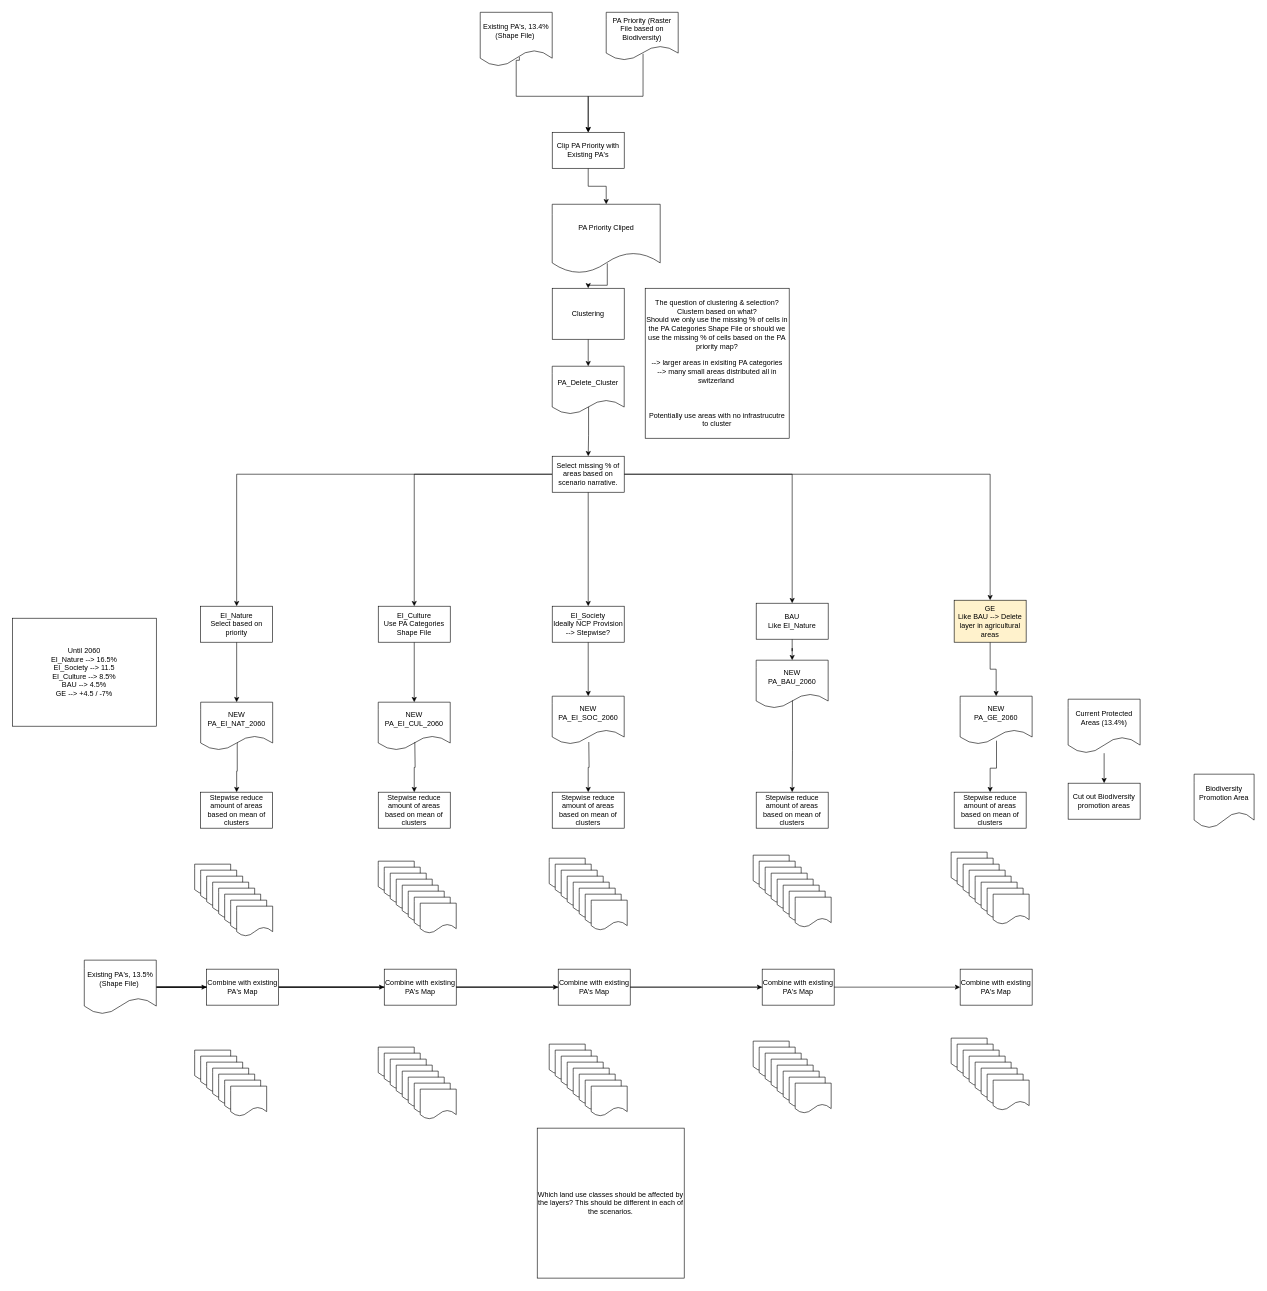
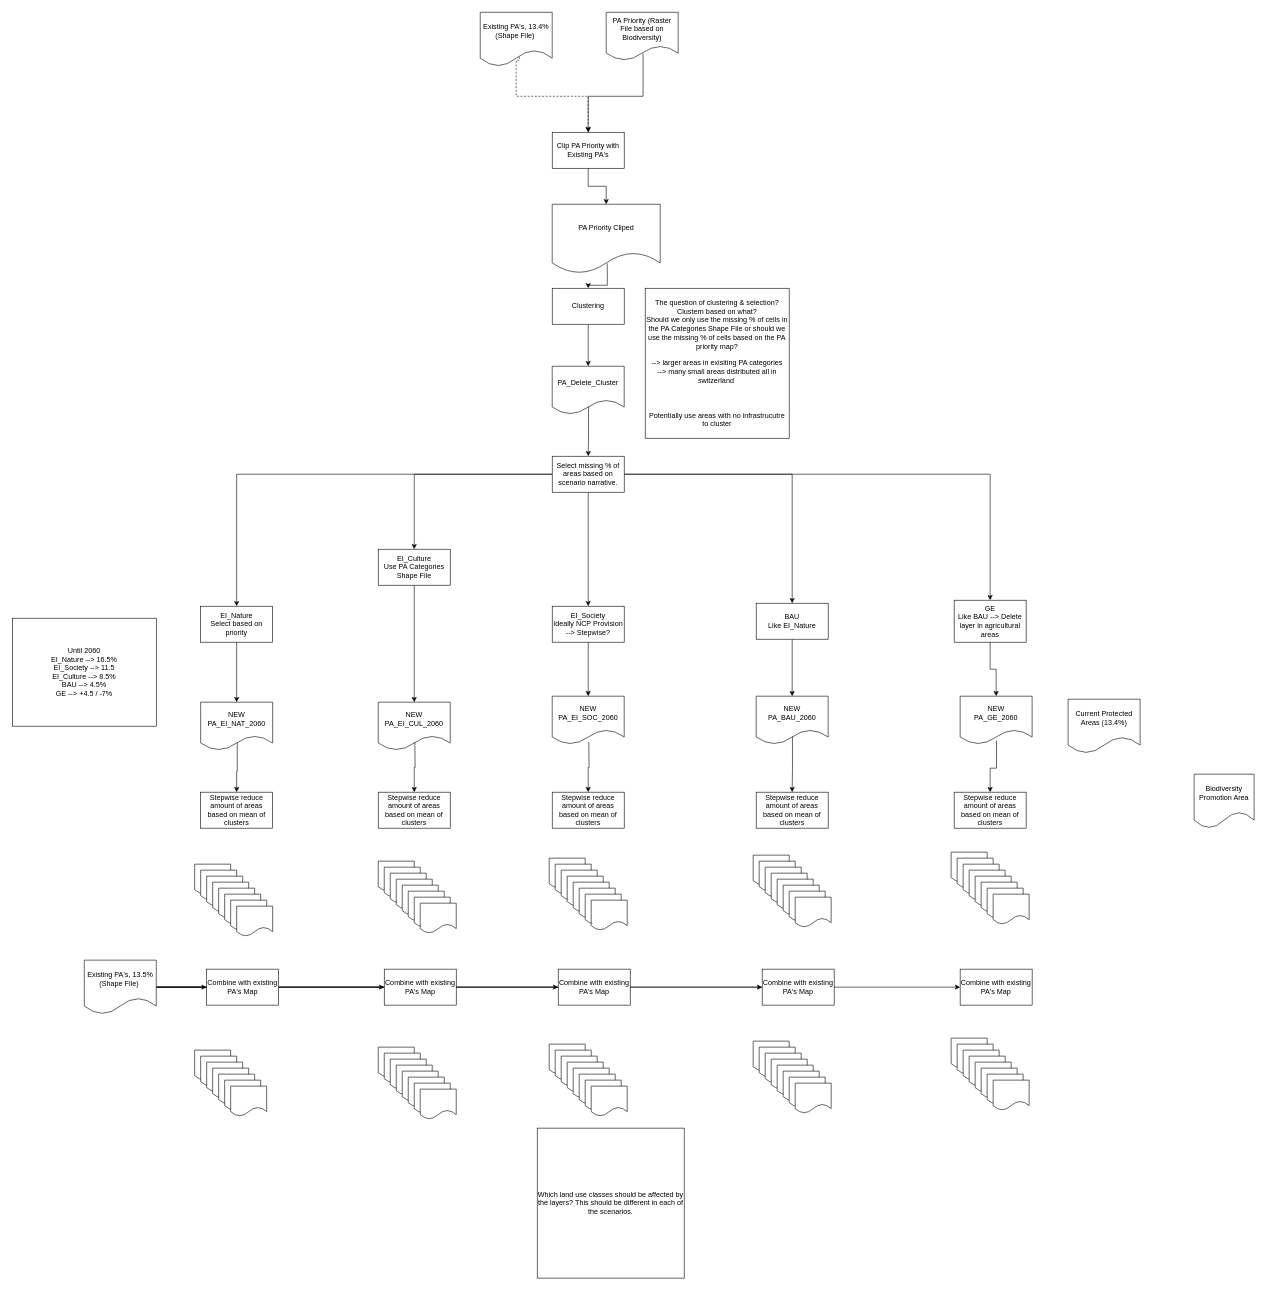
- <mxCell id="8" value="" style="edgeStyle=orthogonalEdgeStyle;rounded=0;orthogonalLoop=1;jettySize=auto;html=1;exitX=0.544;exitY=0.828;exitDx=0;exitDy=0;exitPerimeter=0;" edge="1" parent="1" source="9" target="13"><mxGeometry relative="1" as="geometry"><Array as="points"><mxPoint x="865" y="100" /><mxPoint x="860" y="100" /><mxPoint x="860" y="160" /><mxPoint x="980" y="160" /></Array></mxGeometry></mxCell>
+ <mxCell id="8" value="" style="edgeStyle=orthogonalEdgeStyle;rounded=0;orthogonalLoop=1;jettySize=auto;html=1;exitX=0.544;exitY=0.828;exitDx=0;exitDy=0;exitPerimeter=0;dashed=1;" edge="1" parent="1" source="9" target="13"><mxGeometry relative="1" as="geometry"><Array as="points"><mxPoint x="865" y="100" /><mxPoint x="860" y="100" /><mxPoint x="860" y="160" /><mxPoint x="980" y="160" /></Array></mxGeometry></mxCell>
- <mxCell id="17" value="Clustering" style="whiteSpace=wrap;html=1;" vertex="1" parent="1"><mxGeometry x="920" y="480" width="120" height="85" as="geometry" /></mxCell>
+ <mxCell id="17" value="Clustering" style="whiteSpace=wrap;html=1;" vertex="1" parent="1"><mxGeometry x="920" y="480" width="120" height="60" as="geometry" /></mxCell>
- <mxCell id="37" value="GE&lt;br&gt;Like BAU --&amp;gt; Delete layer in agricultural areas" style="whiteSpace=wrap;html=1;fillColor=#fff2cc;" vertex="1" parent="1"><mxGeometry x="1590" y="1000" width="120" height="70" as="geometry" /></mxCell>
+ <mxCell id="37" value="GE&lt;br&gt;Like BAU --&amp;gt; Delete layer in agricultural areas" style="whiteSpace=wrap;html=1;" vertex="1" parent="1"><mxGeometry x="1590" y="1000" width="120" height="70" as="geometry" /></mxCell>
- <mxCell id="29" value="EI_Culture&lt;br&gt;Use PA Categories Shape File&lt;br&gt;" style="whiteSpace=wrap;html=1;" vertex="1" parent="1"><mxGeometry x="630" y="1010" width="120" height="60" as="geometry" /></mxCell>
+ <mxCell id="29" value="EI_Culture&lt;br&gt;Use PA Categories Shape File&lt;br&gt;" style="whiteSpace=wrap;html=1;" vertex="1" parent="1"><mxGeometry x="630" y="915" width="120" height="60" as="geometry" /></mxCell>
- <mxCell id="40" value="NEW&lt;br&gt;PA_BAU_2060" style="shape=document;whiteSpace=wrap;html=1;boundedLbl=1;" vertex="1" parent="1"><mxGeometry x="1260" y="1100" width="120" height="80" as="geometry" /></mxCell>
+ <mxCell id="40" value="NEW&lt;br&gt;PA_BAU_2060" style="shape=document;whiteSpace=wrap;html=1;boundedLbl=1;" vertex="1" parent="1"><mxGeometry x="1260" y="1160" width="120" height="80" as="geometry" /></mxCell>
- <mxCell id="4" value="" style="edgeStyle=orthogonalEdgeStyle;rounded=0;orthogonalLoop=1;jettySize=auto;html=1;" edge="1" parent="1" source="5" target="6"><mxGeometry relative="1" as="geometry" /></mxCell>
- <mxCell id="6" value="Cut out Biodiversity promotion areas" style="whiteSpace=wrap;html=1;" vertex="1" parent="1"><mxGeometry x="1780" y="1305" width="120" height="60" as="geometry" /></mxCell>
